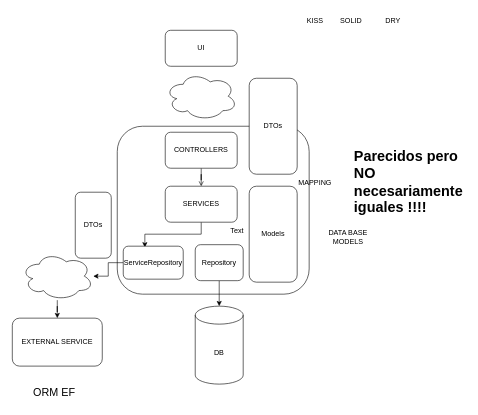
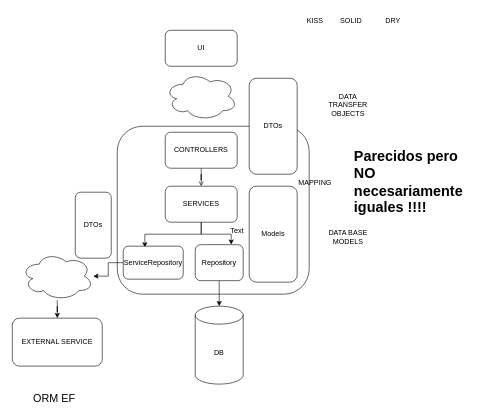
+ <mxCell id="17" value="DATA TRANSFER OBJECTS" style="text;html=1;strokeColor=none;fillColor=none;align=center;verticalAlign=middle;whiteSpace=wrap;rounded=0;" vertex="1" parent="1"><mxGeometry x="535" y="160" width="90" height="30" as="geometry" /></mxCell>
+ <mxCell id="8" style="edgeStyle=orthogonalEdgeStyle;rounded=0;orthogonalLoop=1;jettySize=auto;html=1;entryX=0.75;entryY=0;entryDx=0;entryDy=0;" edge="1" parent="1" source="9" target="20"><mxGeometry relative="1" as="geometry" /></mxCell>
- <mxCell id="29" value="&lt;font style=&quot;font-size: 18px;&quot;&gt;ORM EF&lt;/font&gt;" style="text;html=1;strokeColor=none;fillColor=none;align=center;verticalAlign=middle;whiteSpace=wrap;rounded=0;" vertex="1" parent="1"><mxGeometry x="35" y="640" width="110" height="30" as="geometry" /></mxCell>
+ <mxCell id="29" value="&lt;font style=&quot;font-size: 18px;&quot;&gt;ORM EF&lt;/font&gt;" style="text;html=1;strokeColor=none;fillColor=none;align=center;verticalAlign=middle;whiteSpace=wrap;rounded=0;" vertex="1" parent="1"><mxGeometry x="35" y="650" width="110" height="30" as="geometry" /></mxCell>
